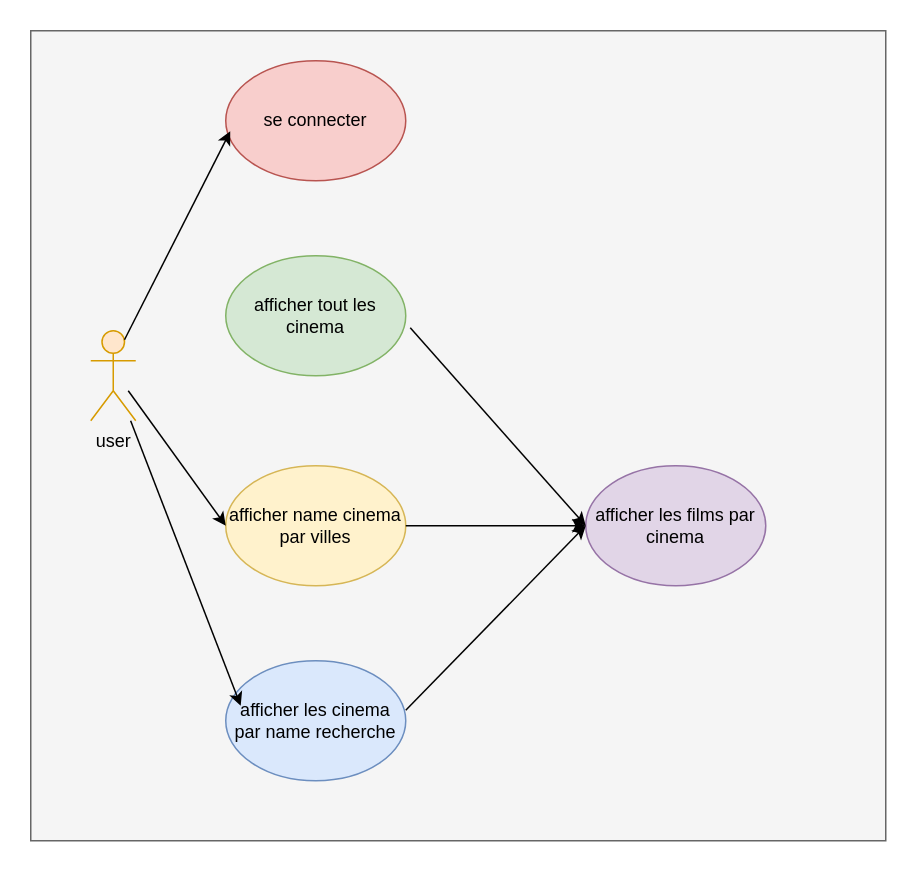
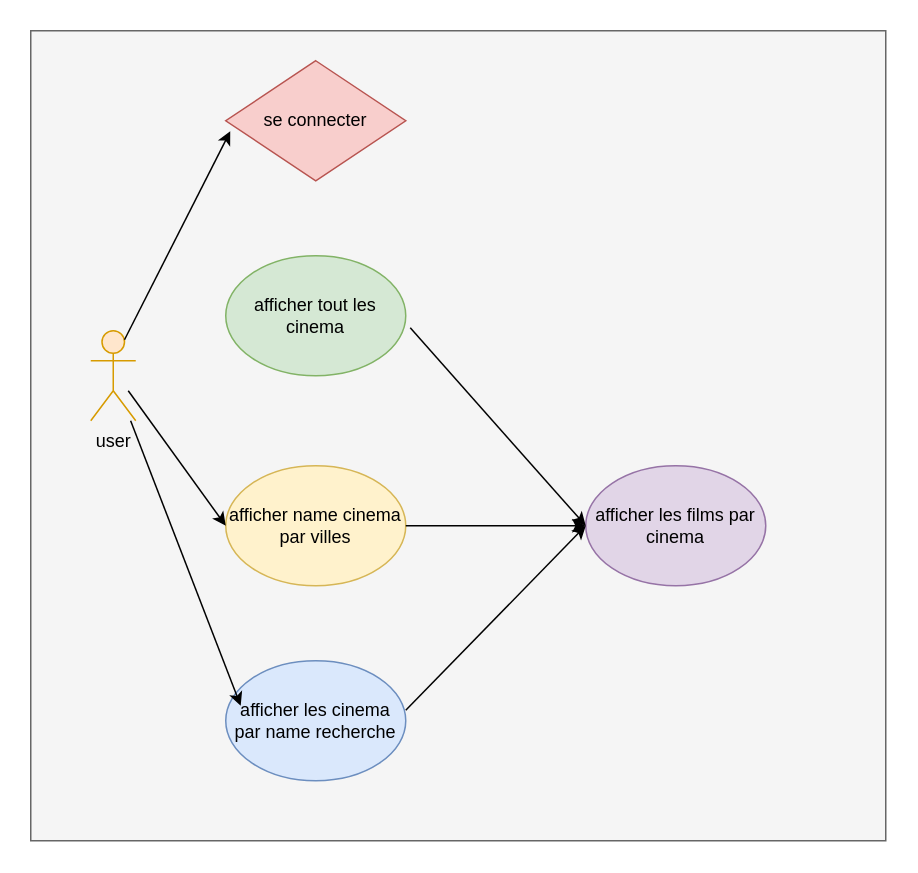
- <mxCell id="4" value="se connecter" style="ellipse;whiteSpace=wrap;html=1;fillColor=#f8cecc;strokeColor=#b85450;" vertex="1" parent="1"><mxGeometry x="150" y="40" width="120" height="80" as="geometry" /></mxCell>
+ <mxCell id="4" value="se connecter" style="rhombus;whiteSpace=wrap;html=1;fillColor=#f8cecc;strokeColor=#b85450;" vertex="1" parent="1"><mxGeometry x="150" y="40" width="120" height="80" as="geometry" /></mxCell>
